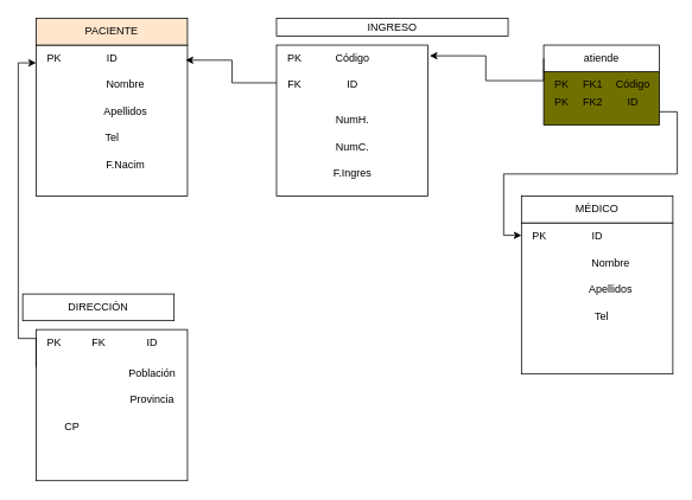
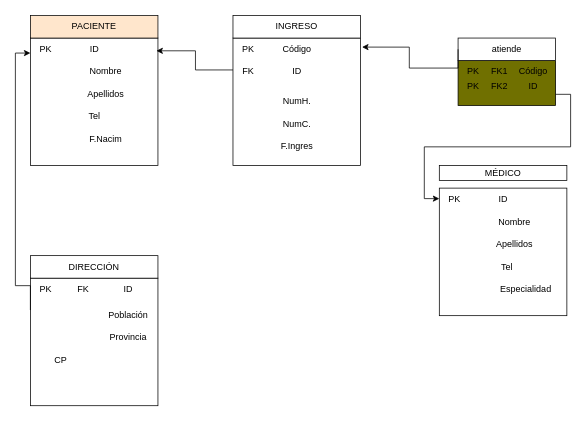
- <mxCell id="5" value="INGRESO" style="rounded=0;whiteSpace=wrap;html=1;" vertex="1" parent="1"><mxGeometry x="310" y="20" width="260" height="20" as="geometry" /></mxCell>
+ <mxCell id="5" value="INGRESO" style="rounded=0;whiteSpace=wrap;html=1;" vertex="1" parent="1"><mxGeometry x="310" y="20" width="170" height="30" as="geometry" /></mxCell>
- <mxCell id="9" value="MÉDICO" style="rounded=0;whiteSpace=wrap;html=1;" vertex="1" parent="1"><mxGeometry x="585" y="220" width="170" height="30" as="geometry" /></mxCell>
+ <mxCell id="9" value="MÉDICO" style="rounded=0;whiteSpace=wrap;html=1;" vertex="1" parent="1"><mxGeometry x="585" y="220" width="170" height="20" as="geometry" /></mxCell>
- <mxCell id="7" value="DIRECCIÓN" style="rounded=0;whiteSpace=wrap;html=1;" vertex="1" parent="1"><mxGeometry x="25" y="330" width="170" height="30" as="geometry" /></mxCell>
+ <mxCell id="7" value="DIRECCIÓN" style="rounded=0;whiteSpace=wrap;html=1;" vertex="1" parent="1"><mxGeometry x="40" y="340" width="170" height="30" as="geometry" /></mxCell>
+ <mxCell id="36" value="Especialidad" style="text;html=1;align=center;verticalAlign=middle;resizable=0;points=[];autosize=1;strokeColor=none;fillColor=none;" vertex="1" parent="1"><mxGeometry x="650" y="370" width="100" height="30" as="geometry" /></mxCell>
